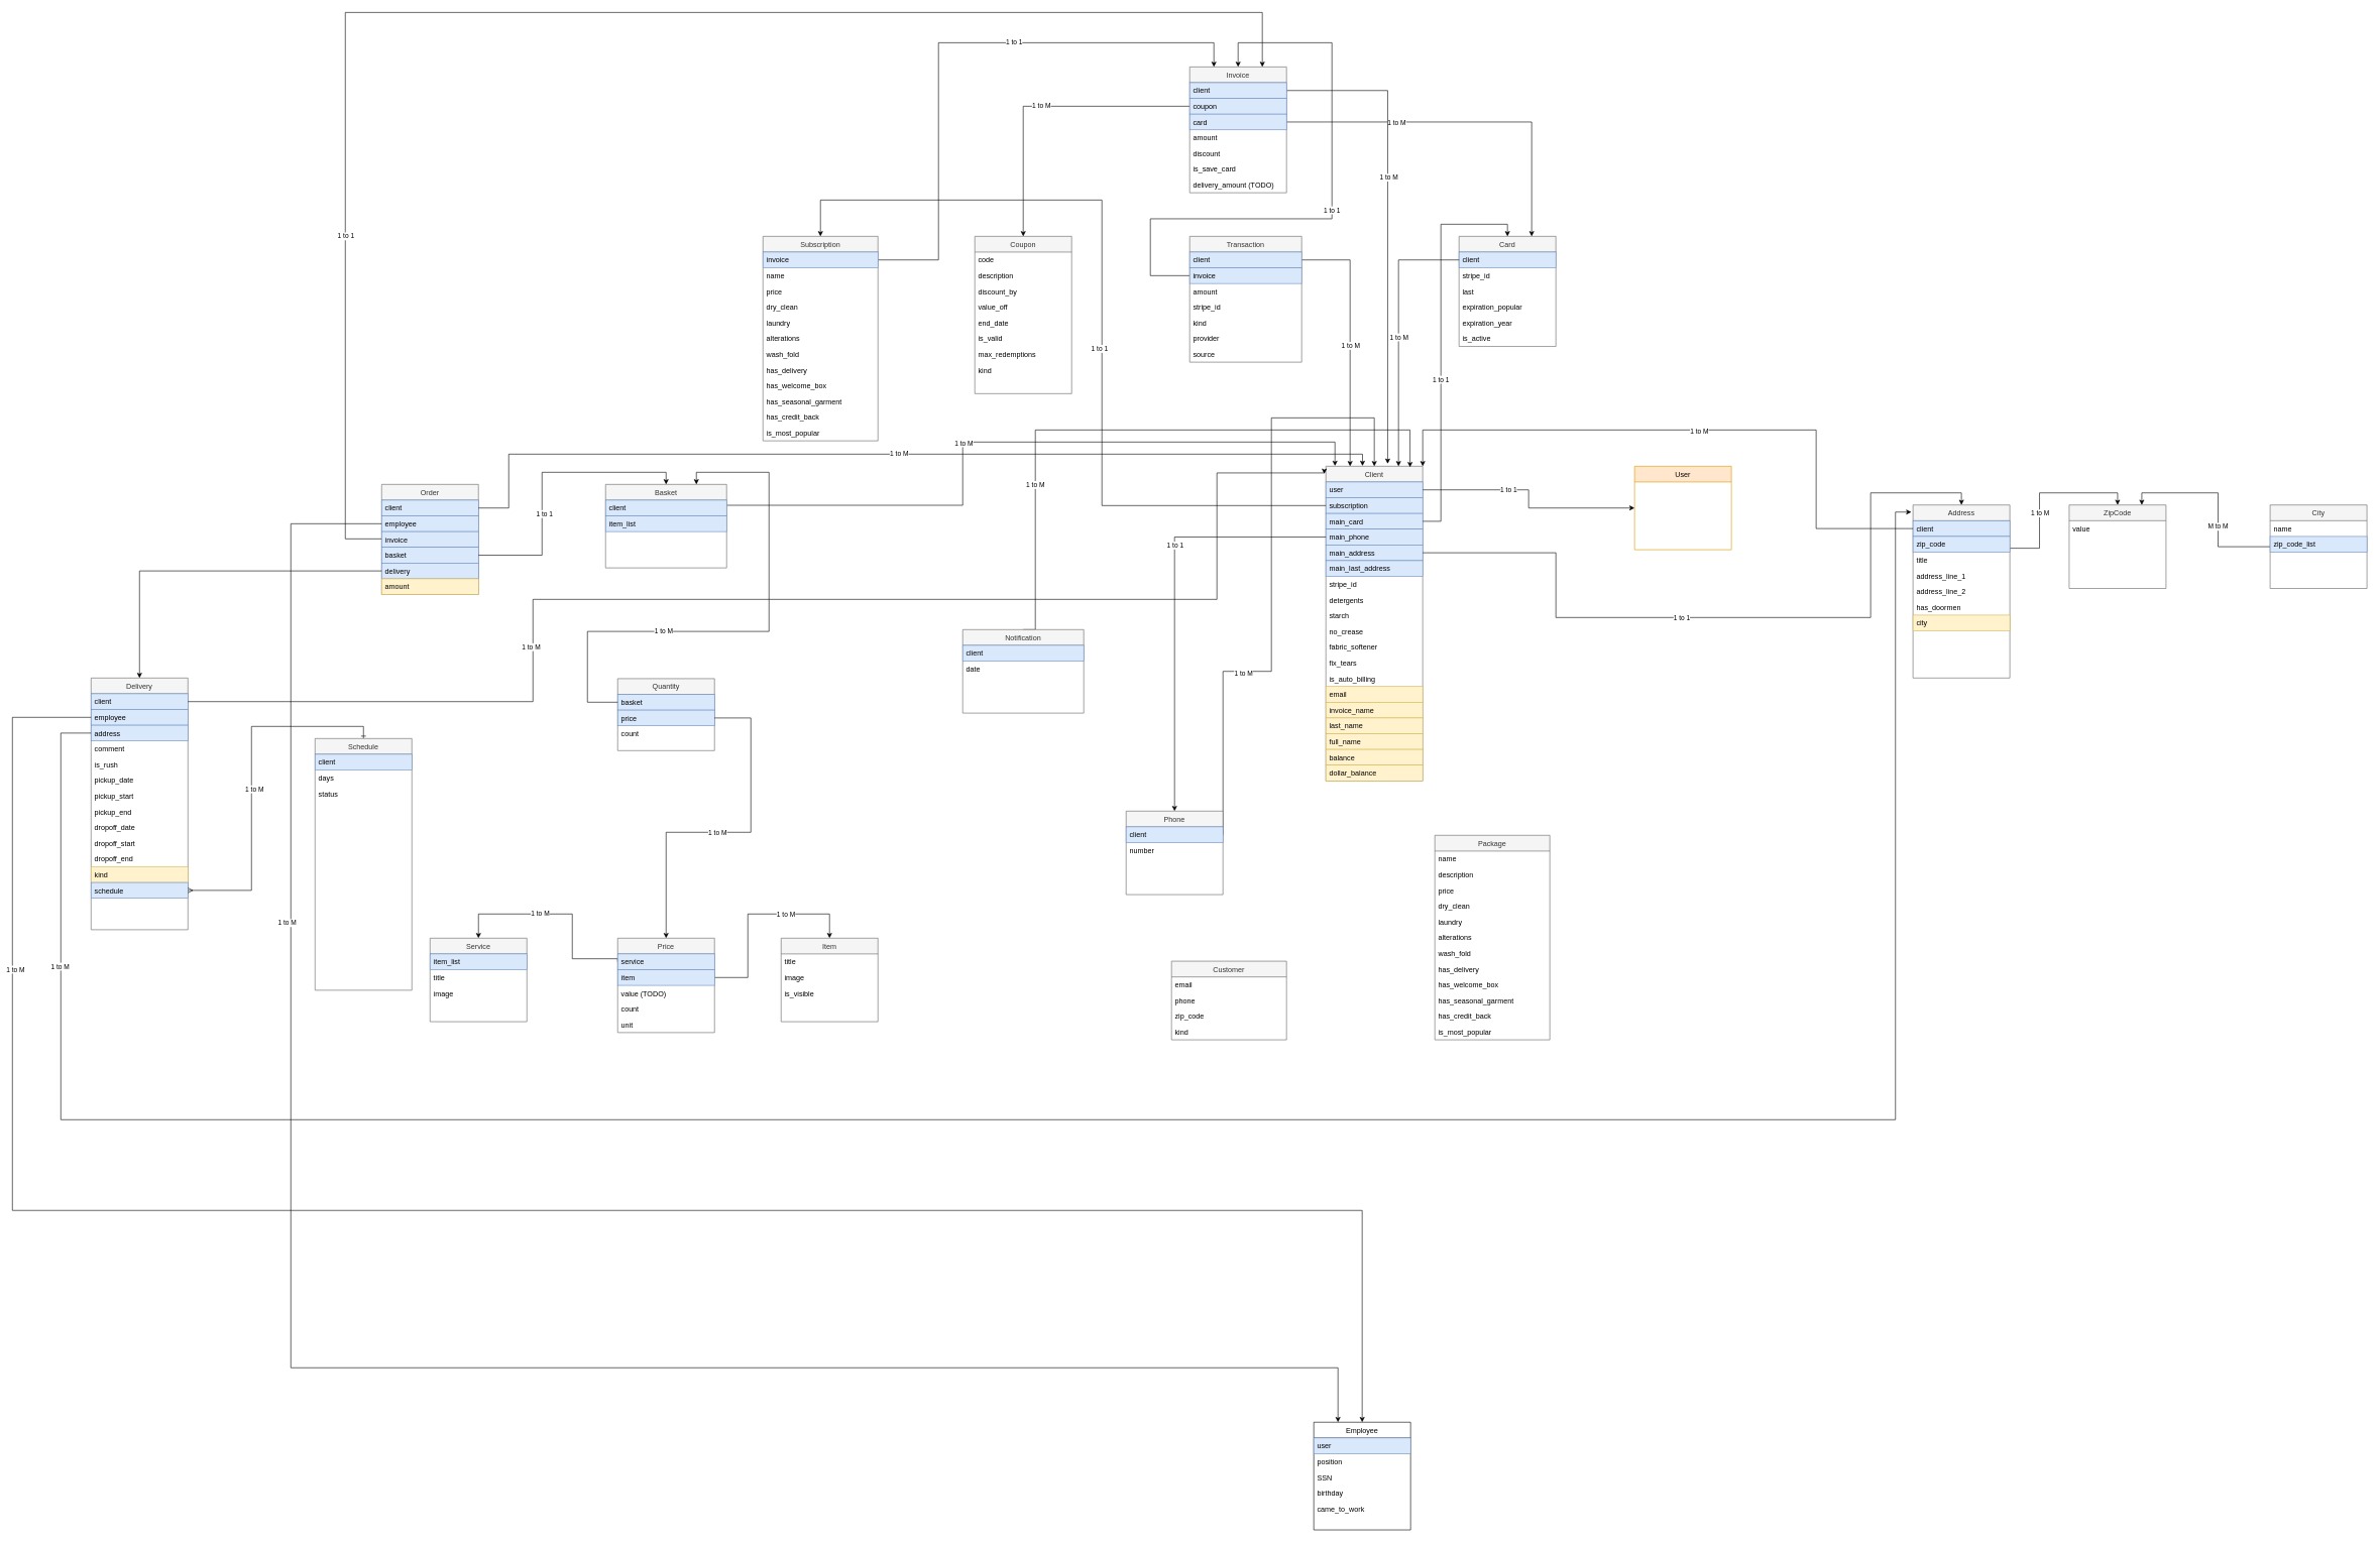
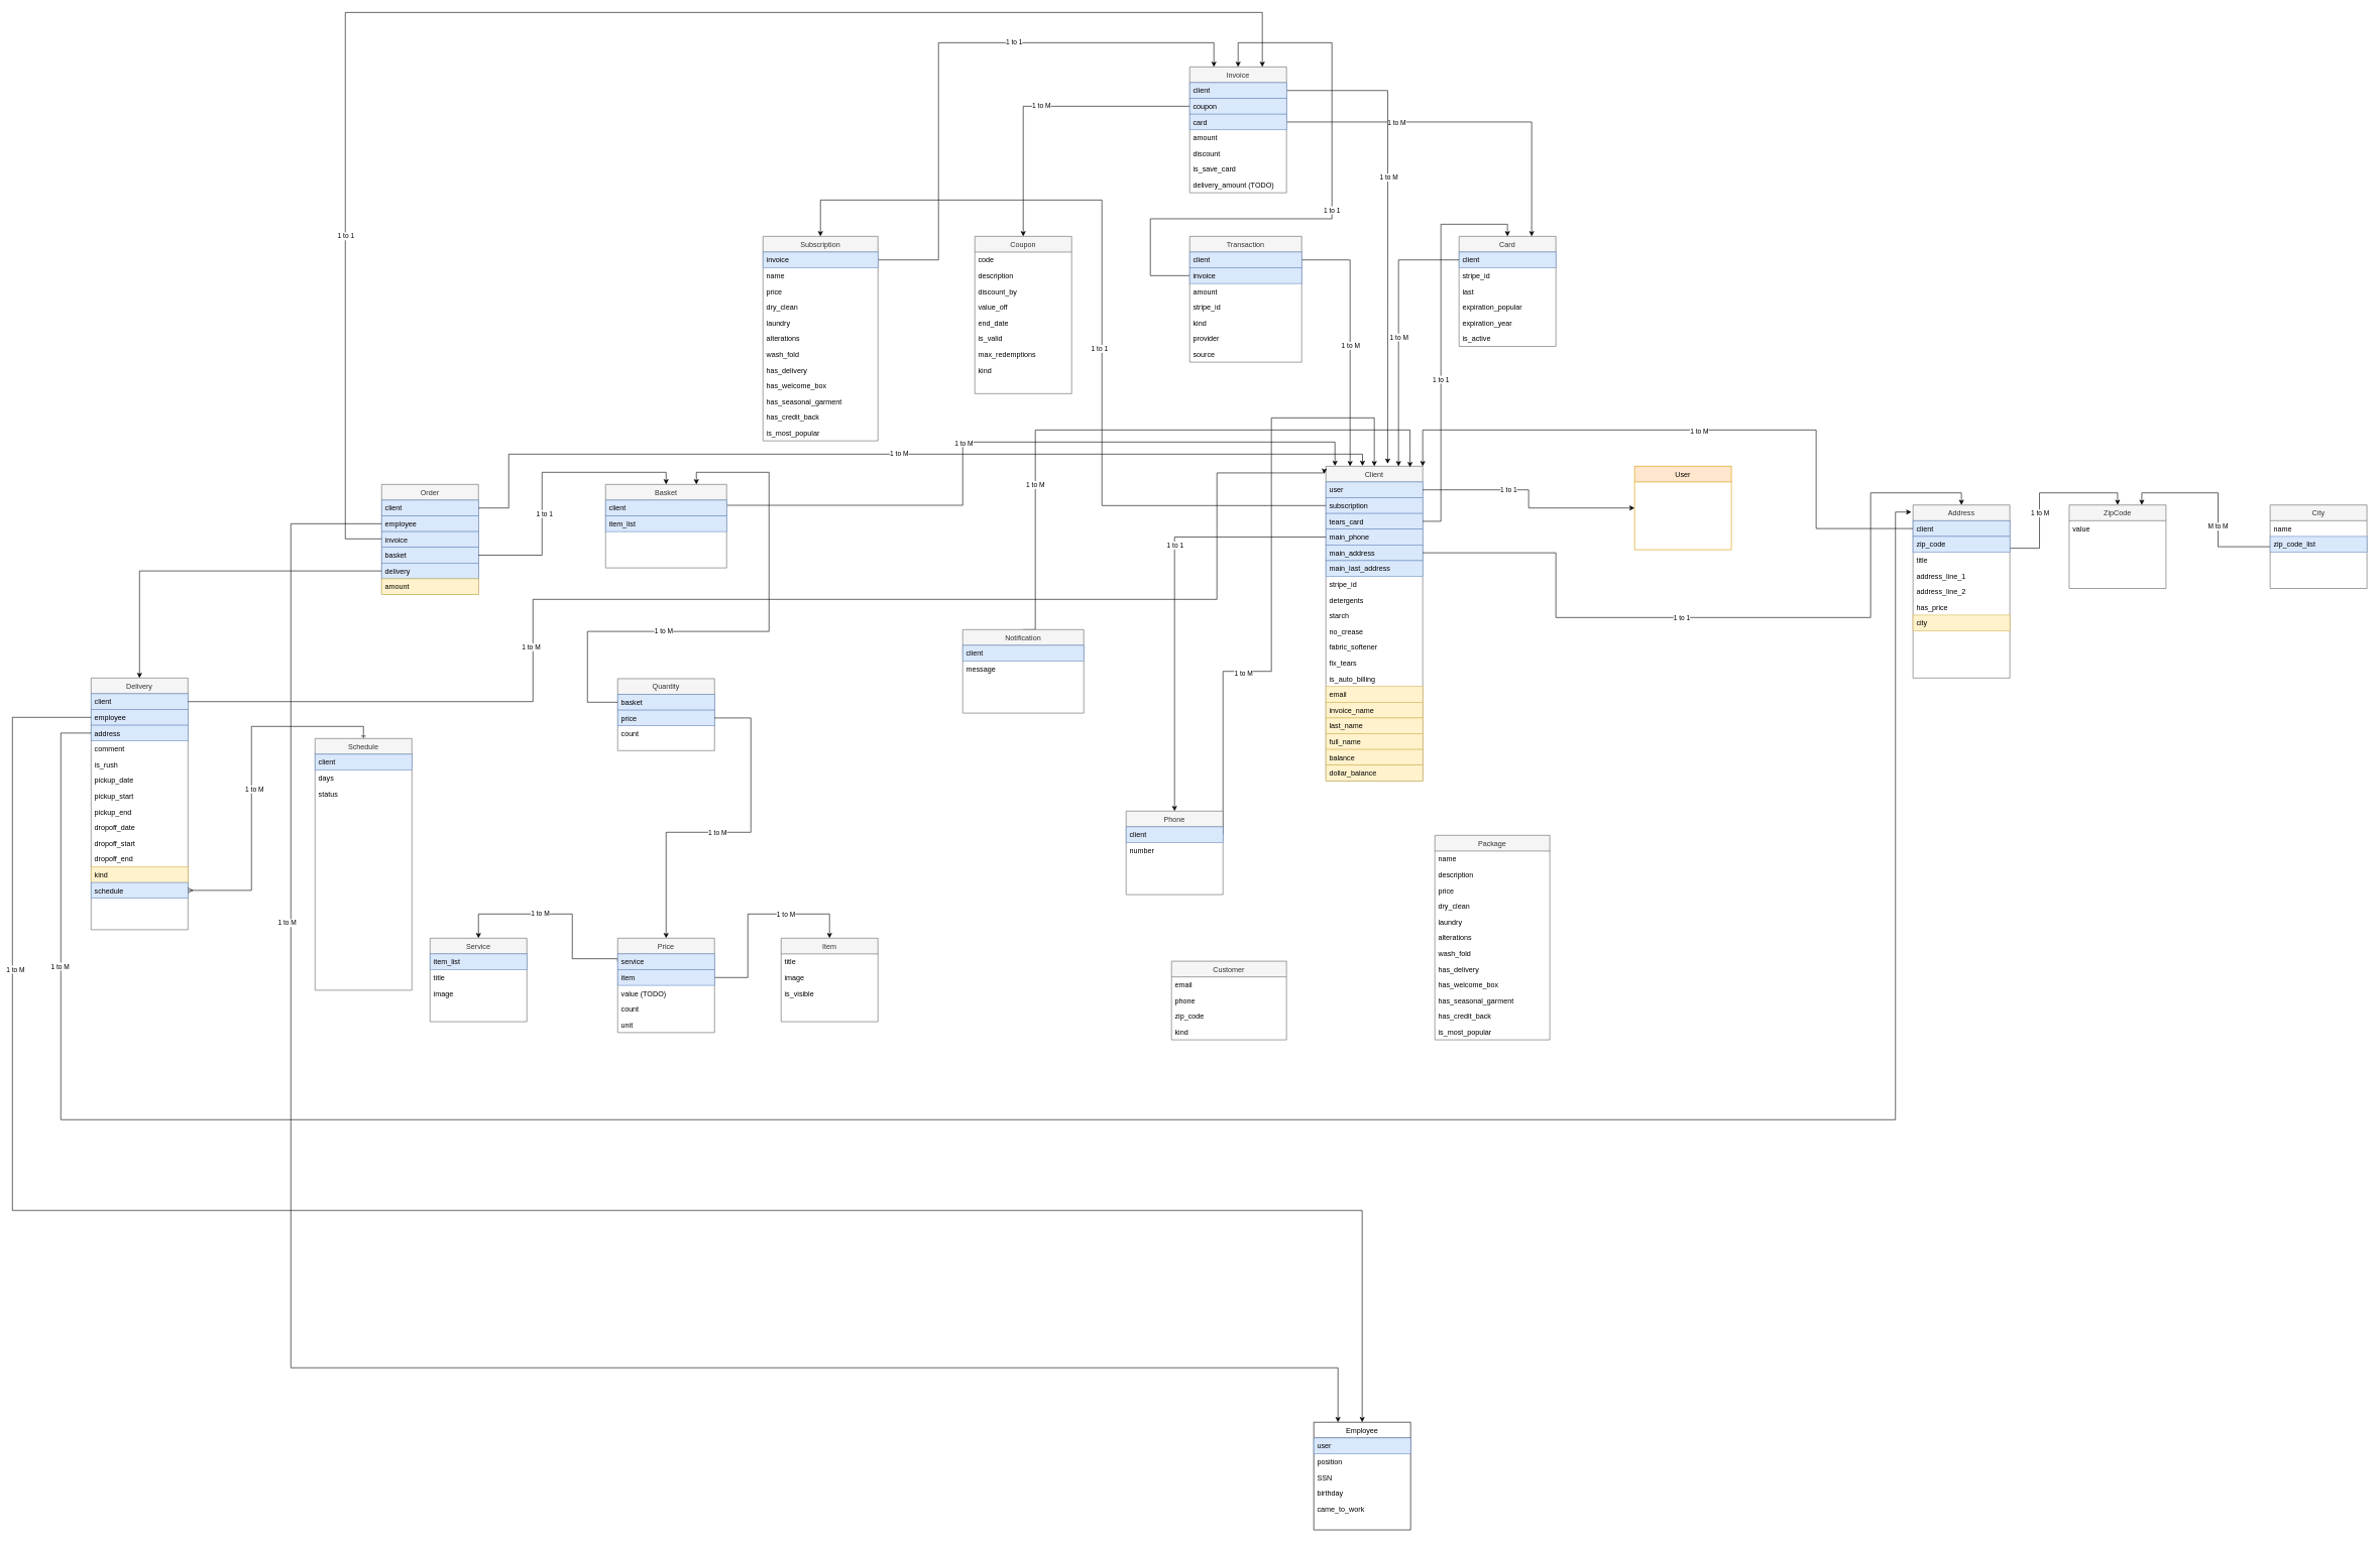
- <mxCell id="12" value="main_card" style="text;align=left;verticalAlign=top;spacingLeft=4;spacingRight=4;overflow=hidden;rotatable=0;points=[[0,0.5],[1,0.5]];portConstraint=eastwest;rounded=0;shadow=0;html=0;fillColor=#dae8fc;strokeColor=#6c8ebf;" parent="9" vertex="1"><mxGeometry y="78" width="160" height="26" as="geometry" /></mxCell>
+ <mxCell id="12" value="tears_card" style="text;align=left;verticalAlign=top;spacingLeft=4;spacingRight=4;overflow=hidden;rotatable=0;points=[[0,0.5],[1,0.5]];portConstraint=eastwest;rounded=0;shadow=0;html=0;fillColor=#dae8fc;strokeColor=#6c8ebf;" parent="9" vertex="1"><mxGeometry y="78" width="160" height="26" as="geometry" /></mxCell>
- <mxCell id="41" value="has_doormen" style="text;align=left;verticalAlign=top;spacingLeft=4;spacingRight=4;overflow=hidden;rotatable=0;points=[[0,0.5],[1,0.5]];portConstraint=eastwest;rounded=0;shadow=0;html=0;" parent="35" vertex="1"><mxGeometry y="156" width="160" height="26" as="geometry" /></mxCell>
+ <mxCell id="41" value="has_price" style="text;align=left;verticalAlign=top;spacingLeft=4;spacingRight=4;overflow=hidden;rotatable=0;points=[[0,0.5],[1,0.5]];portConstraint=eastwest;rounded=0;shadow=0;html=0;" parent="35" vertex="1"><mxGeometry y="156" width="160" height="26" as="geometry" /></mxCell>
- <mxCell id="145" value="date" style="text;align=left;verticalAlign=top;spacingLeft=4;spacingRight=4;overflow=hidden;rotatable=0;points=[[0,0.5],[1,0.5]];portConstraint=eastwest;rounded=0;shadow=0;html=0;" parent="143" vertex="1"><mxGeometry y="52" width="200" height="26" as="geometry" /></mxCell>
+ <mxCell id="145" value="message" style="text;align=left;verticalAlign=top;spacingLeft=4;spacingRight=4;overflow=hidden;rotatable=0;points=[[0,0.5],[1,0.5]];portConstraint=eastwest;rounded=0;shadow=0;html=0;" parent="143" vertex="1"><mxGeometry y="52" width="200" height="26" as="geometry" /></mxCell>
